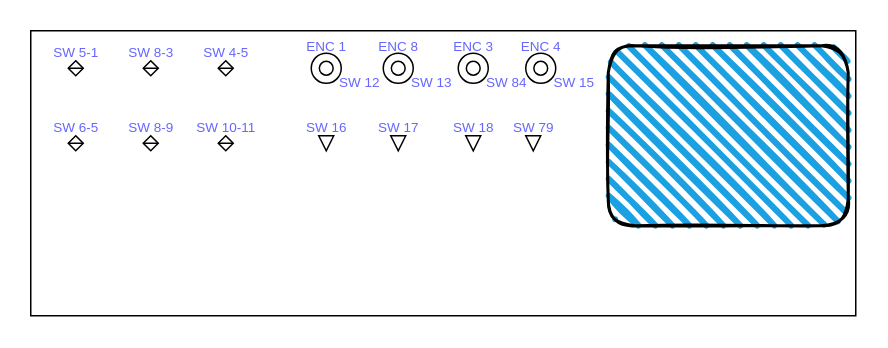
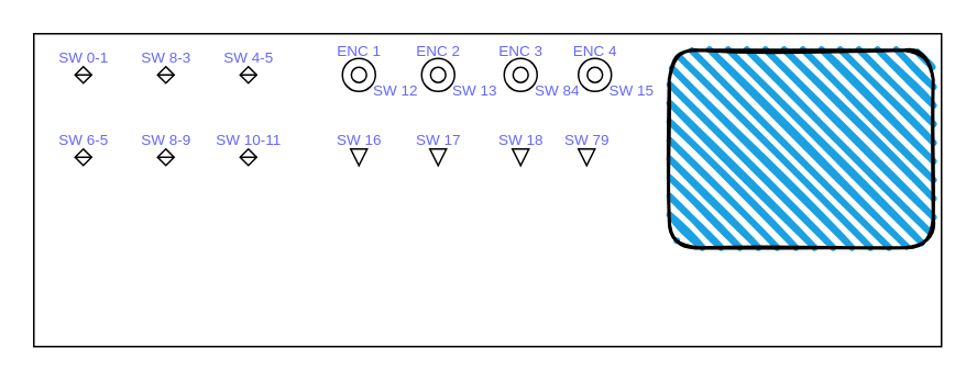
- <mxCell id="26" value="ENC 8" style="text;html=1;strokeColor=none;fillColor=none;align=center;verticalAlign=middle;whiteSpace=wrap;rounded=0;fontSize=9;fontColor=#6666FF;" parent="1" vertex="1"><mxGeometry x="247.5" y="26" width="35" height="9" as="geometry" /></mxCell>
+ <mxCell id="26" value="ENC 2" style="text;html=1;strokeColor=none;fillColor=none;align=center;verticalAlign=middle;whiteSpace=wrap;rounded=0;fontSize=9;fontColor=#6666FF;" parent="1" vertex="1"><mxGeometry x="247.5" y="26" width="35" height="9" as="geometry" /></mxCell>
- <mxCell id="5" value="SW 5-1" style="text;html=1;strokeColor=none;fillColor=none;align=center;verticalAlign=middle;whiteSpace=wrap;rounded=0;fontSize=9;fontColor=#6666FF;" parent="1" vertex="1"><mxGeometry x="32.5" y="30" width="35" height="10" as="geometry" /></mxCell>
+ <mxCell id="5" value="SW 0-1" style="text;html=1;strokeColor=none;fillColor=none;align=center;verticalAlign=middle;whiteSpace=wrap;rounded=0;fontSize=9;fontColor=#6666FF;" parent="1" vertex="1"><mxGeometry x="32.5" y="30" width="35" height="10" as="geometry" /></mxCell>
